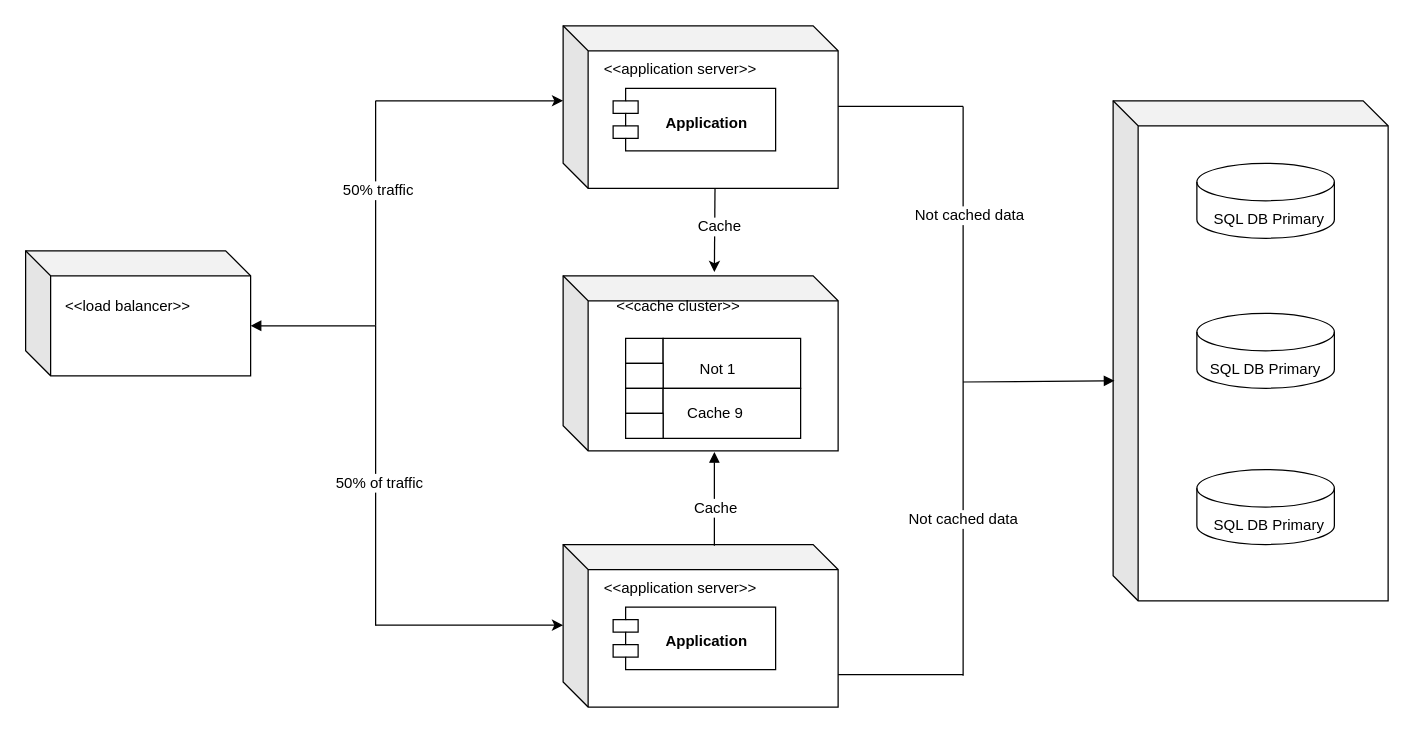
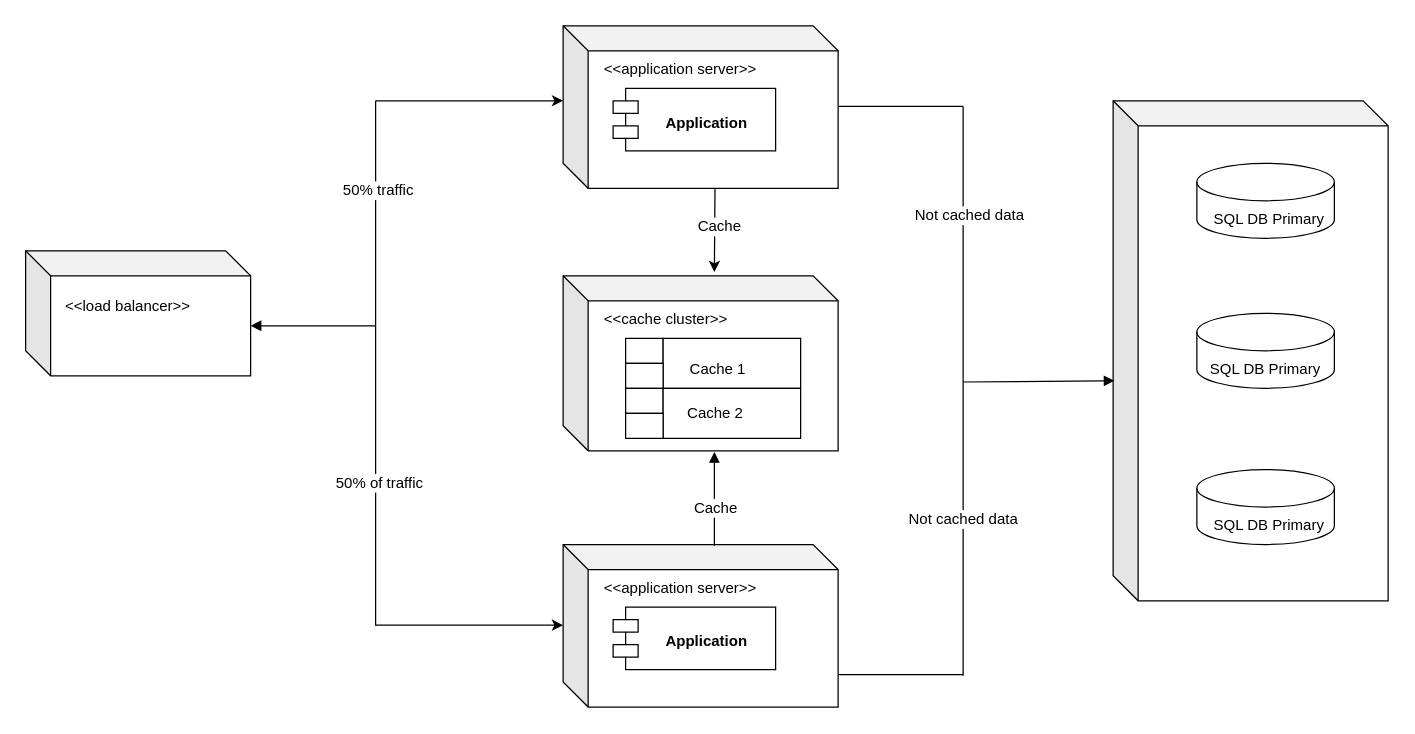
- <mxCell id="8" value="&amp;nbsp; &amp;nbsp;&amp;lt;&amp;lt;cache cluster&amp;gt;&amp;gt;" style="text;html=1;strokeColor=none;fillColor=none;align=left;verticalAlign=middle;whiteSpace=wrap;rounded=0;" vertex="1" parent="1"><mxGeometry x="481" y="230" width="150" height="30" as="geometry" /></mxCell>
+ <mxCell id="8" value="&amp;nbsp; &amp;nbsp;&amp;lt;&amp;lt;cache cluster&amp;gt;&amp;gt;" style="text;html=1;strokeColor=none;fillColor=none;align=left;verticalAlign=middle;whiteSpace=wrap;rounded=0;" vertex="1" parent="1"><mxGeometry x="471" y="240" width="150" height="30" as="geometry" /></mxCell>
- <mxCell id="17" value="Not 1" style="text;html=1;strokeColor=none;fillColor=none;align=center;verticalAlign=middle;whiteSpace=wrap;rounded=0;" vertex="1" parent="1"><mxGeometry x="544" y="280" width="60" height="30" as="geometry" /></mxCell>
+ <mxCell id="17" value="Cache 1" style="text;html=1;strokeColor=none;fillColor=none;align=center;verticalAlign=middle;whiteSpace=wrap;rounded=0;" vertex="1" parent="1"><mxGeometry x="544" y="280" width="60" height="30" as="geometry" /></mxCell>
- <mxCell id="18" value="Cache 9" style="text;html=1;strokeColor=none;fillColor=none;align=center;verticalAlign=middle;whiteSpace=wrap;rounded=0;" vertex="1" parent="1"><mxGeometry x="542" y="315" width="60" height="30" as="geometry" /></mxCell>
+ <mxCell id="18" value="Cache 2" style="text;html=1;strokeColor=none;fillColor=none;align=center;verticalAlign=middle;whiteSpace=wrap;rounded=0;" vertex="1" parent="1"><mxGeometry x="542" y="315" width="60" height="30" as="geometry" /></mxCell>
